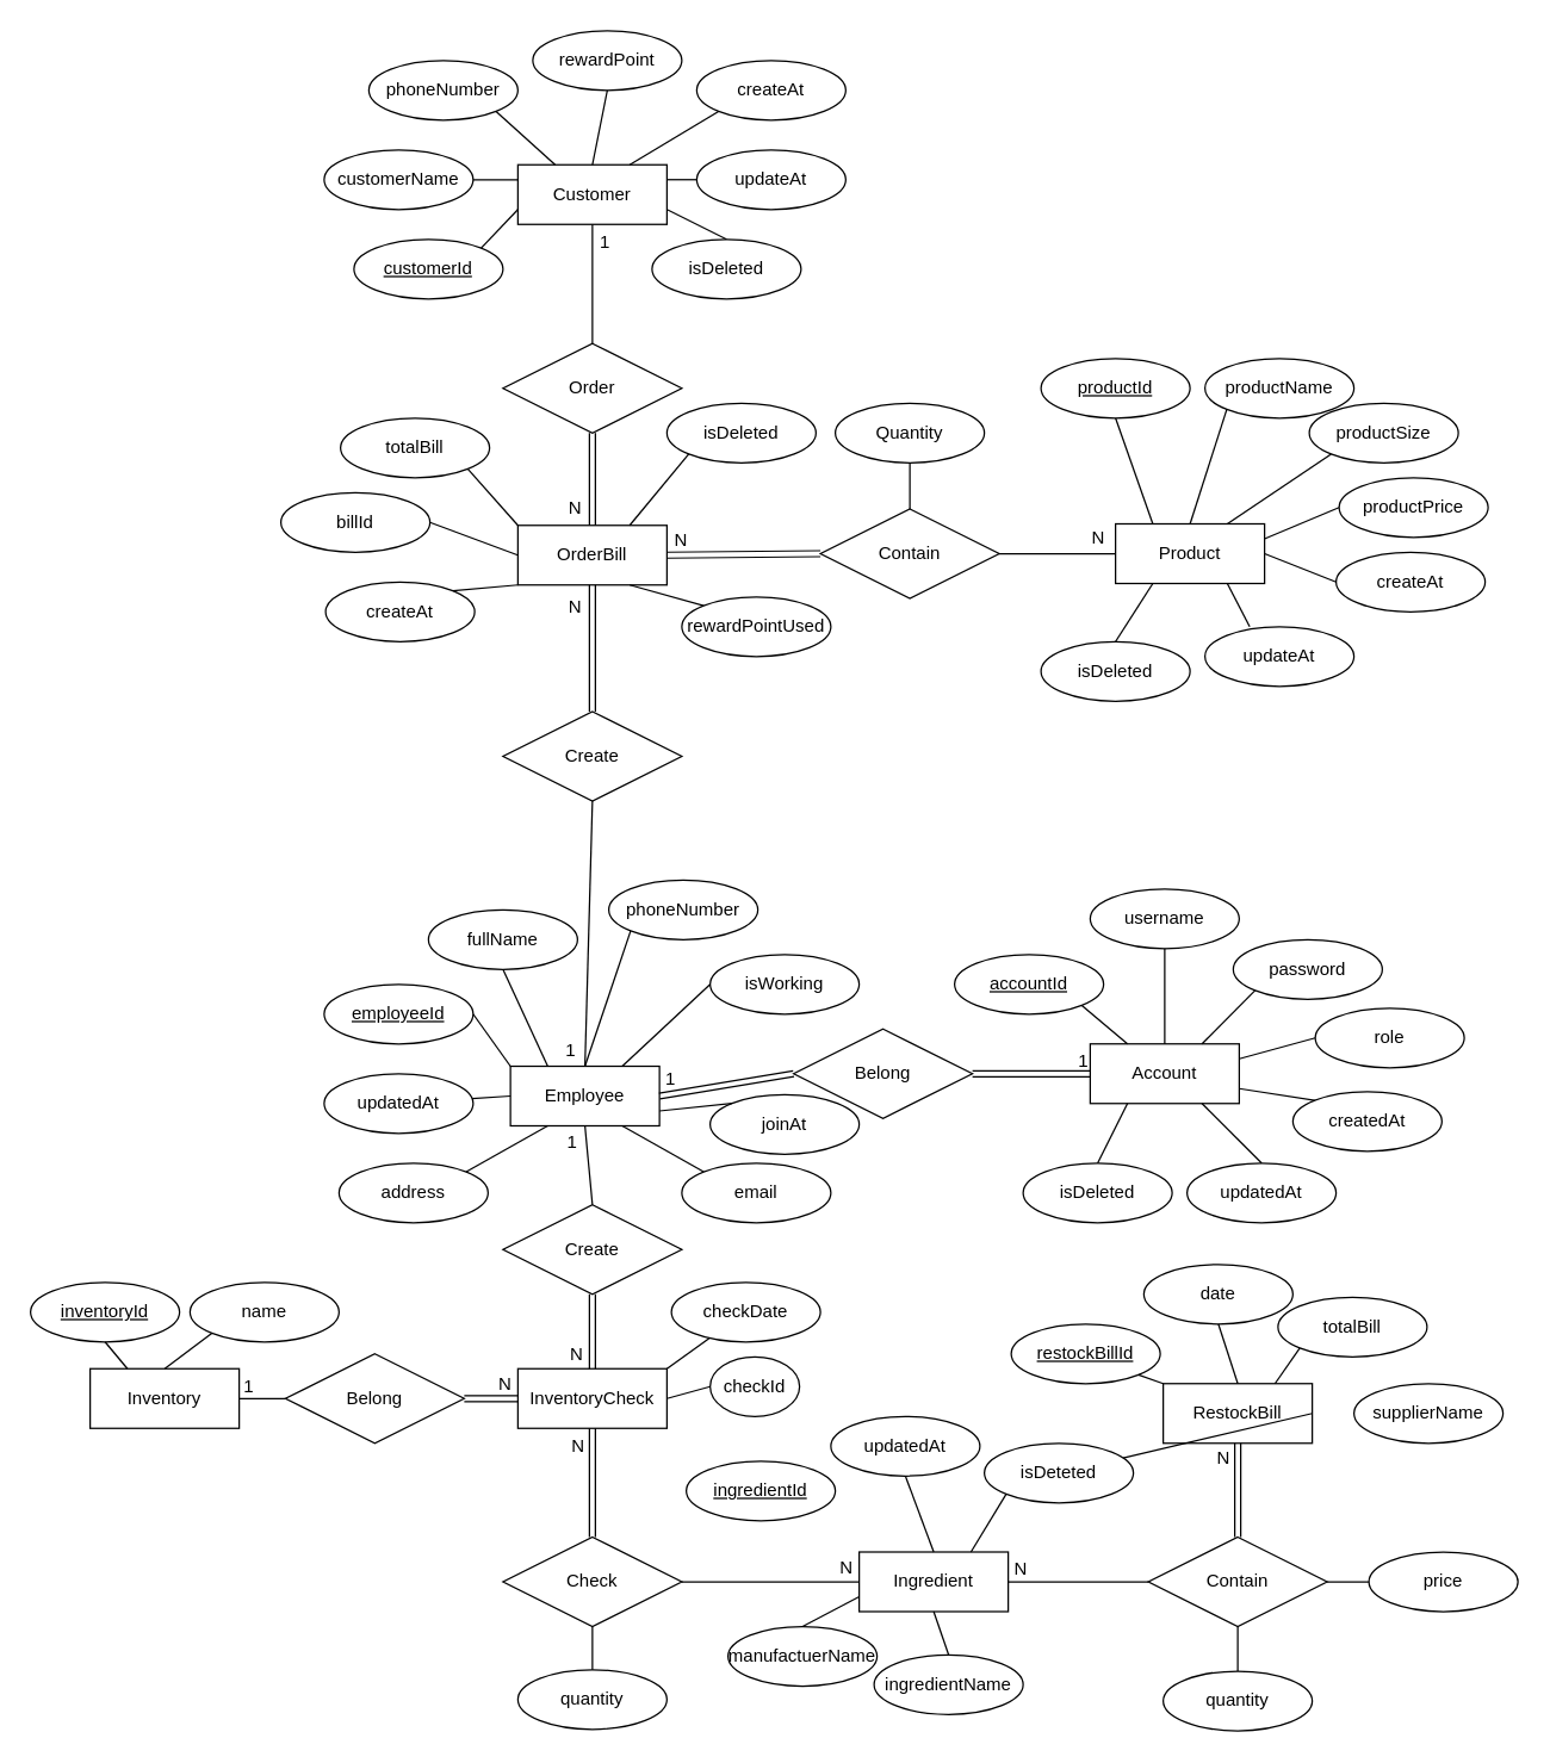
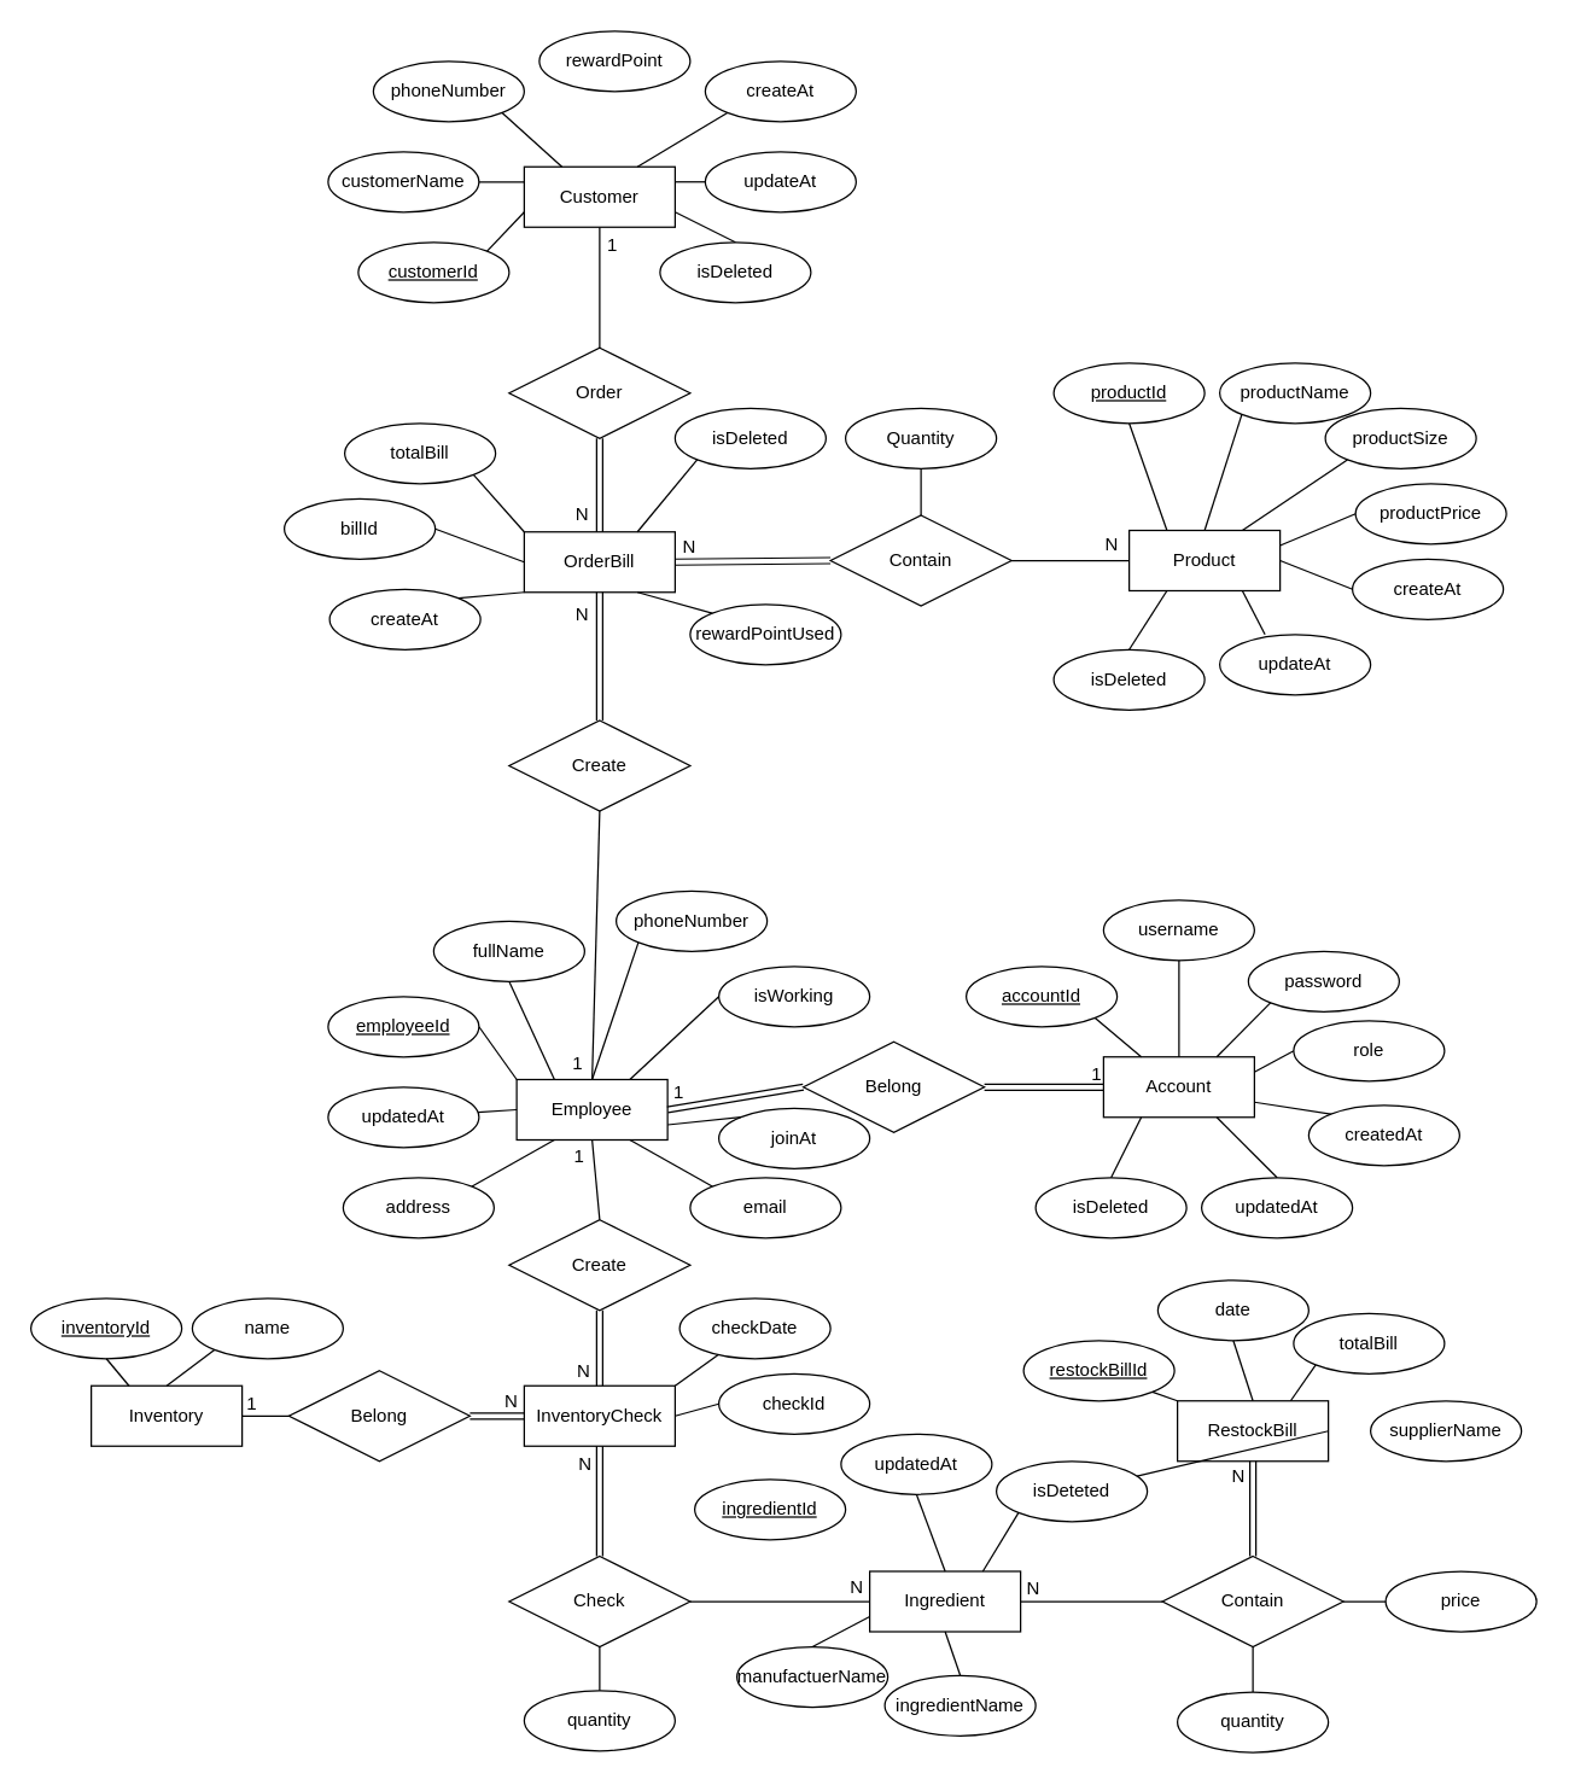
- <mxCell id="10" value="" style="endArrow=none;html=1;rounded=0;exitX=0.5;exitY=0;exitDx=0;exitDy=0;entryX=0.5;entryY=1;entryDx=0;entryDy=0;" edge="1" parent="1" source="2" target="5"><mxGeometry relative="1" as="geometry"><mxPoint x="507" y="-10" as="sourcePoint" /><mxPoint x="667" y="-10" as="targetPoint" /></mxGeometry></mxCell>
- <mxCell id="88" value="role" style="ellipse;whiteSpace=wrap;html=1;align=center;" vertex="1" parent="1"><mxGeometry x="882" y="676" width="100" height="40" as="geometry" /></mxCell>
+ <mxCell id="88" value="role" style="ellipse;whiteSpace=wrap;html=1;align=center;" vertex="1" parent="1"><mxGeometry x="857" y="676" width="100" height="40" as="geometry" /></mxCell>
- <mxCell id="101" value="checkId" style="ellipse;whiteSpace=wrap;html=1;align=center;" vertex="1" parent="1"><mxGeometry x="476" y="910" width="60" height="40" as="geometry" /></mxCell>
+ <mxCell id="101" value="checkId" style="ellipse;whiteSpace=wrap;html=1;align=center;" vertex="1" parent="1"><mxGeometry x="476" y="910" width="100" height="40" as="geometry" /></mxCell>
